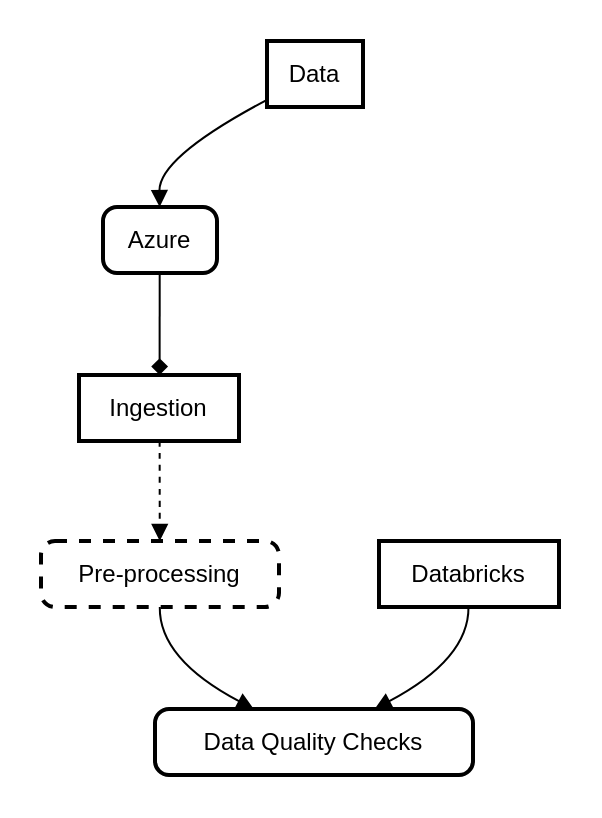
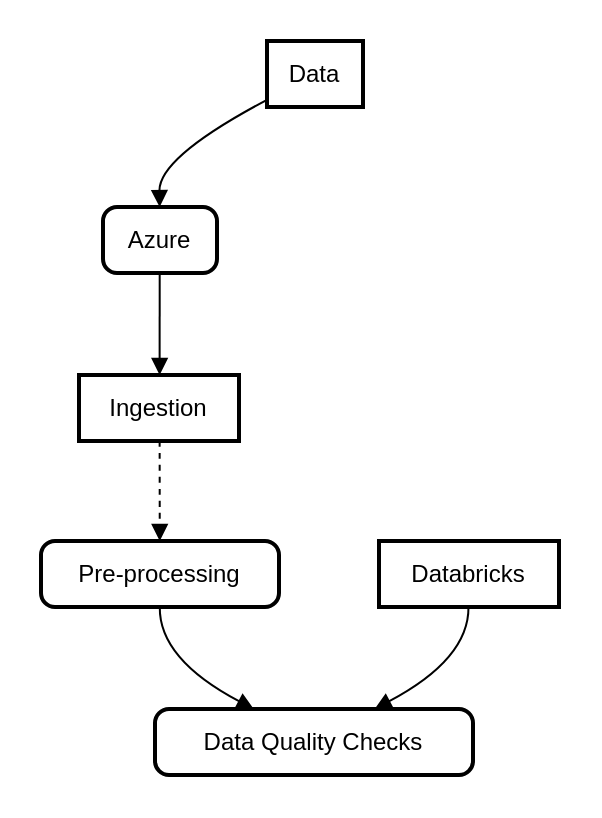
- <mxCell id="9" value="" style="curved=1;startArrow=none;endArrow=diamond;exitX=0.497;exitY=1.024;entryX=0.504;entryY=-0.006;" edge="1" parent="1" source="3" target="5"><mxGeometry relative="1" as="geometry"><Array as="points" /></mxGeometry></mxCell>
+ <mxCell id="9" value="" style="curved=1;startArrow=none;endArrow=block;exitX=0.497;exitY=1.024;entryX=0.504;entryY=-0.006;" edge="1" parent="1" source="3" target="5"><mxGeometry relative="1" as="geometry"><Array as="points" /></mxGeometry></mxCell>
- <mxCell id="6" value="Pre-processing" style="rounded=1;absoluteArcSize=1;arcSize=14;whiteSpace=wrap;strokeWidth=2;dashed=1;" vertex="1" parent="1"><mxGeometry y="270" width="119" height="33" as="geometry" x="20" /></mxCell>
+ <mxCell id="6" value="Pre-processing" style="rounded=1;absoluteArcSize=1;arcSize=14;whiteSpace=wrap;strokeWidth=2;" vertex="1" parent="1"><mxGeometry y="270" width="119" height="33" as="geometry" x="20" /></mxCell>
